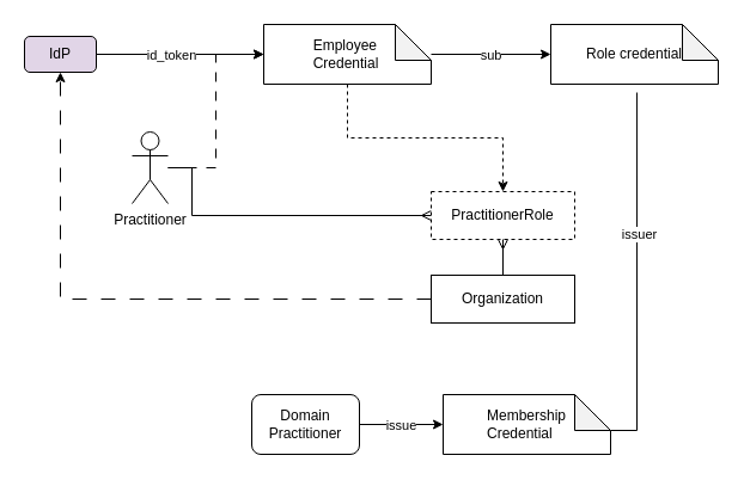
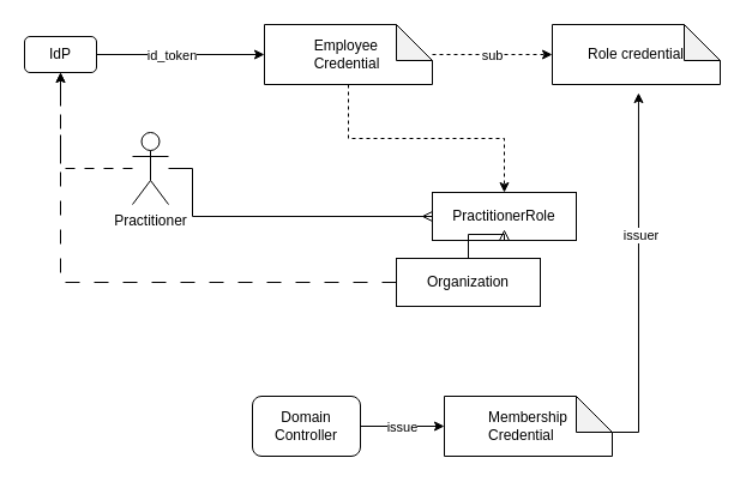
- <mxCell id="22" value="&lt;div&gt;IdP&lt;/div&gt;" style="rounded=1;whiteSpace=wrap;html=1;fillColor=#e1d5e7;" vertex="1" parent="1"><mxGeometry x="20" y="30" width="60" height="30" as="geometry" /></mxCell>
+ <mxCell id="22" value="&lt;div&gt;IdP&lt;/div&gt;" style="rounded=1;whiteSpace=wrap;html=1;" vertex="1" parent="1"><mxGeometry x="20" y="30" width="60" height="30" as="geometry" /></mxCell>
- <mxCell id="15" style="edgeStyle=orthogonalEdgeStyle;rounded=0;orthogonalLoop=1;jettySize=auto;html=1;entryX=0;entryY=0.5;entryDx=0;entryDy=0;entryPerimeter=0;" edge="1" parent="1" source="5" target="14"><mxGeometry relative="1" as="geometry" /></mxCell>
+ <mxCell id="15" style="edgeStyle=orthogonalEdgeStyle;rounded=0;orthogonalLoop=1;jettySize=auto;html=1;entryX=0;entryY=0.5;entryDx=0;entryDy=0;entryPerimeter=0;dashed=1;" edge="1" parent="1" source="5" target="14"><mxGeometry relative="1" as="geometry" /></mxCell>
- <mxCell id="9" style="edgeStyle=orthogonalEdgeStyle;rounded=0;orthogonalLoop=1;jettySize=auto;html=1;exitX=0;exitY=0;exitDx=140;exitDy=30;exitPerimeter=0;entryX=0.514;entryY=1.14;entryDx=0;entryDy=0;entryPerimeter=0;endArrow=none;" edge="1" parent="1" source="11" target="14"><mxGeometry relative="1" as="geometry"><mxPoint x="510" y="80" as="targetPoint" /><mxPoint x="530" y="325" as="sourcePoint" /></mxGeometry></mxCell>
+ <mxCell id="9" style="edgeStyle=orthogonalEdgeStyle;rounded=0;orthogonalLoop=1;jettySize=auto;html=1;exitX=0;exitY=0;exitDx=140;exitDy=30;exitPerimeter=0;entryX=0.514;entryY=1.14;entryDx=0;entryDy=0;entryPerimeter=0;" edge="1" parent="1" source="11" target="14"><mxGeometry relative="1" as="geometry"><mxPoint x="510" y="80" as="targetPoint" /><mxPoint x="530" y="325" as="sourcePoint" /></mxGeometry></mxCell>
- <mxCell id="13" style="edgeStyle=orthogonalEdgeStyle;rounded=0;orthogonalLoop=1;jettySize=auto;html=1;entryX=0;entryY=0.5;entryDx=0;entryDy=0;entryPerimeter=0;dashed=1;dashPattern=8 8;" edge="1" parent="1" source="3" target="5"><mxGeometry relative="1" as="geometry" /></mxCell>
+ <mxCell id="13" style="edgeStyle=orthogonalEdgeStyle;rounded=0;orthogonalLoop=1;jettySize=auto;html=1;dashed=1;dashPattern=8 8;" edge="1" parent="1" source="3" target="22"><mxGeometry relative="1" as="geometry" /></mxCell>
- <mxCell id="6" value="&lt;div style=&quot;text-align: start;&quot;&gt;PractitionerRole&lt;/div&gt;&lt;div style=&quot;text-align: start;&quot;&gt;&lt;div&gt;&lt;/div&gt;&lt;/div&gt;" style="rounded=0;whiteSpace=wrap;html=1;dashed=1;" vertex="1" parent="1"><mxGeometry x="360" y="160" width="120" height="40" as="geometry" /></mxCell>
+ <mxCell id="6" value="&lt;div style=&quot;text-align: start;&quot;&gt;PractitionerRole&lt;/div&gt;&lt;div style=&quot;text-align: start;&quot;&gt;&lt;div&gt;&lt;/div&gt;&lt;/div&gt;" style="rounded=0;whiteSpace=wrap;html=1;" vertex="1" parent="1"><mxGeometry x="360" y="160" width="120" height="40" as="geometry" /></mxCell>
- <mxCell id="8" value="&lt;div style=&quot;text-align: start;&quot;&gt;Organization&lt;br&gt;&lt;/div&gt;&lt;div style=&quot;text-align: start;&quot;&gt;&lt;div&gt;&lt;/div&gt;&lt;/div&gt;" style="rounded=0;whiteSpace=wrap;html=1;" vertex="1" parent="1"><mxGeometry x="360" y="230" width="120" height="40" as="geometry" /></mxCell>
+ <mxCell id="8" value="&lt;div style=&quot;text-align: start;&quot;&gt;Organization&lt;br&gt;&lt;/div&gt;&lt;div style=&quot;text-align: start;&quot;&gt;&lt;div&gt;&lt;/div&gt;&lt;/div&gt;" style="rounded=0;whiteSpace=wrap;html=1;" vertex="1" parent="1"><mxGeometry x="330" y="215" width="120" height="40" as="geometry" /></mxCell>
- <mxCell id="17" value="Domain&lt;div&gt;Practitioner&lt;/div&gt;" style="rounded=1;whiteSpace=wrap;html=1;" vertex="1" parent="1"><mxGeometry x="210" y="330" width="90" height="50" as="geometry" /></mxCell>
+ <mxCell id="17" value="Domain&lt;div&gt;Controller&lt;/div&gt;" style="rounded=1;whiteSpace=wrap;html=1;" vertex="1" parent="1"><mxGeometry x="210" y="330" width="90" height="50" as="geometry" /></mxCell>
